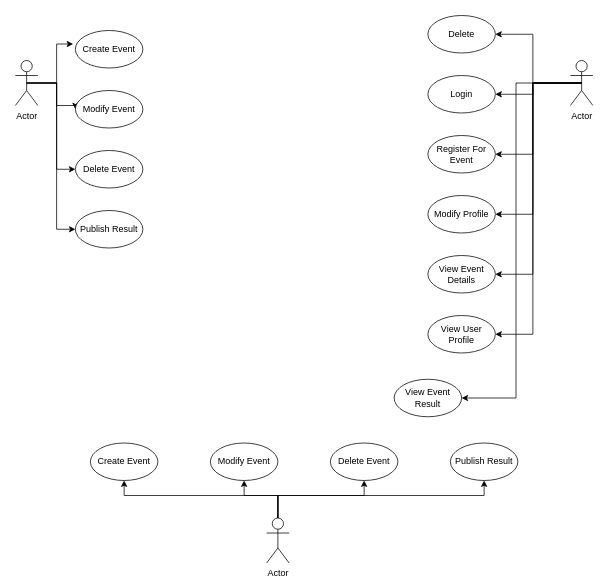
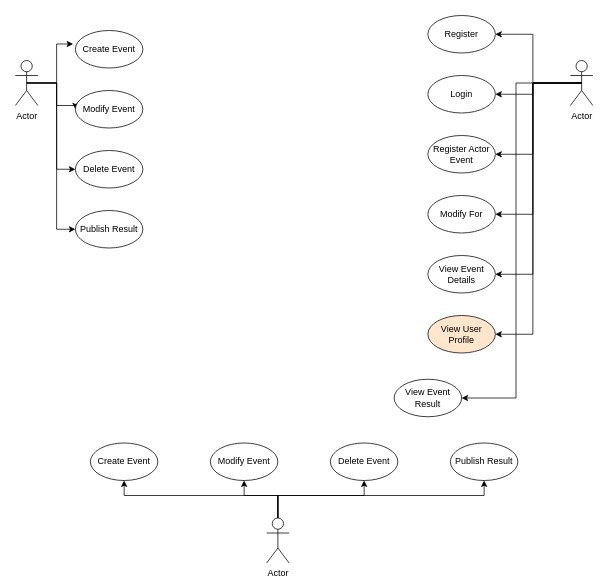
- <mxCell id="28" value="Delete" style="ellipse;whiteSpace=wrap;html=1;" vertex="1" parent="1"><mxGeometry x="570" y="20" width="90" height="50" as="geometry" /></mxCell>
+ <mxCell id="28" value="Register" style="ellipse;whiteSpace=wrap;html=1;" vertex="1" parent="1"><mxGeometry x="570" y="20" width="90" height="50" as="geometry" /></mxCell>
- <mxCell id="30" value="Register For Event" style="ellipse;whiteSpace=wrap;html=1;" vertex="1" parent="1"><mxGeometry x="570" y="180" width="90" height="50" as="geometry" /></mxCell>
+ <mxCell id="30" value="Register Actor Event" style="ellipse;whiteSpace=wrap;html=1;" vertex="1" parent="1"><mxGeometry x="570" y="180" width="90" height="50" as="geometry" /></mxCell>
- <mxCell id="31" value="Modify Profile" style="ellipse;whiteSpace=wrap;html=1;" vertex="1" parent="1"><mxGeometry x="570" y="260" width="90" height="50" as="geometry" /></mxCell>
+ <mxCell id="31" value="Modify For" style="ellipse;whiteSpace=wrap;html=1;" vertex="1" parent="1"><mxGeometry x="570" y="260" width="90" height="50" as="geometry" /></mxCell>
- <mxCell id="33" value="View User Profile" style="ellipse;whiteSpace=wrap;html=1;" vertex="1" parent="1"><mxGeometry x="570" y="420" width="90" height="50" as="geometry" /></mxCell>
+ <mxCell id="33" value="View User Profile" style="ellipse;whiteSpace=wrap;html=1;fillColor=#ffe6cc;" vertex="1" parent="1"><mxGeometry x="570" y="420" width="90" height="50" as="geometry" /></mxCell>
